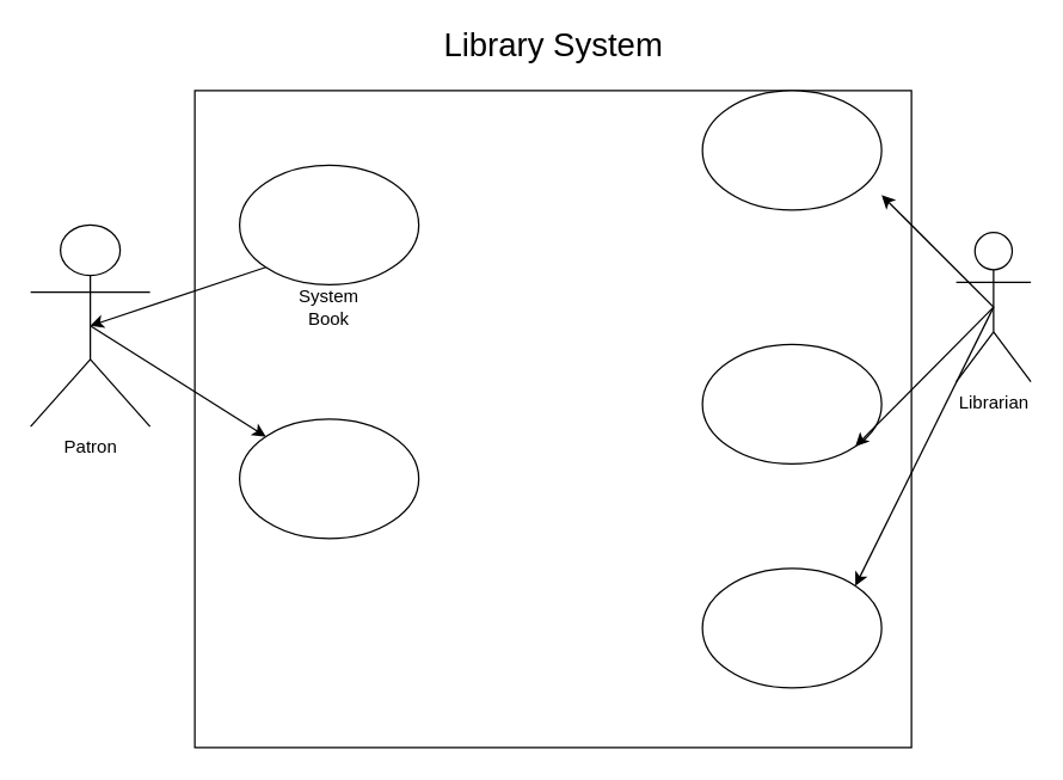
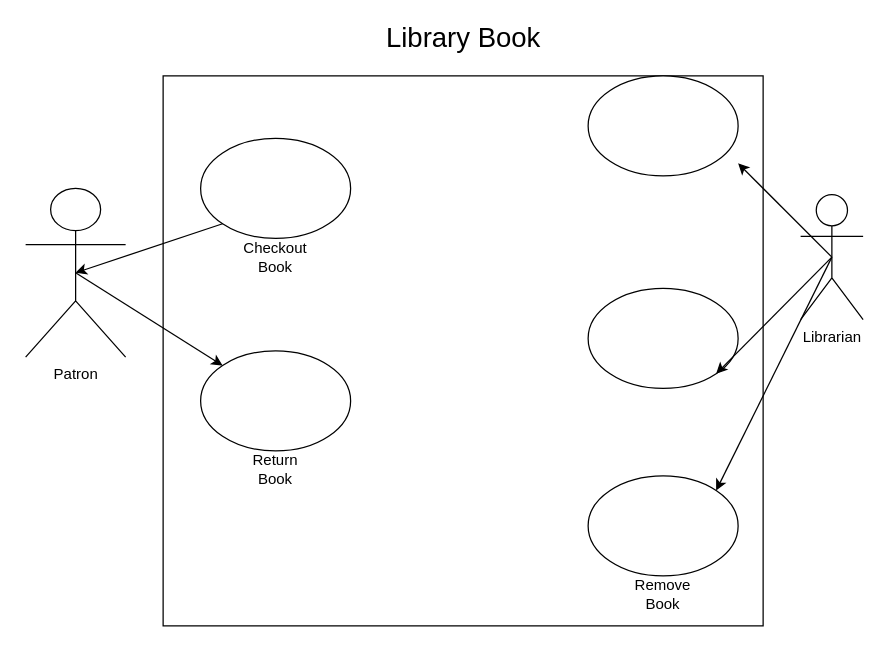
- <mxCell id="5" value="&lt;font style=&quot;font-size: 22px&quot;&gt;Library System&lt;/font&gt;" style="text;html=1;align=center;verticalAlign=middle;resizable=0;points=[];autosize=1;strokeColor=none;fillColor=none;" parent="1" vertex="1"><mxGeometry x="290" y="20" width="160" height="20" as="geometry" /></mxCell>
+ <mxCell id="5" value="&lt;font style=&quot;font-size: 22px&quot;&gt;Library Book&lt;/font&gt;" style="text;html=1;align=center;verticalAlign=middle;resizable=0;points=[];autosize=1;strokeColor=none;fillColor=none;" parent="1" vertex="1"><mxGeometry x="290" y="20" width="160" height="20" as="geometry" /></mxCell>
- <mxCell id="12" value="System Book" style="text;html=1;strokeColor=none;fillColor=none;align=center;verticalAlign=middle;whiteSpace=wrap;rounded=0;fontSize=12;" parent="1" vertex="1"><mxGeometry x="190" y="190" width="60" height="30" as="geometry" /></mxCell>
+ <mxCell id="12" value="Checkout Book" style="text;html=1;strokeColor=none;fillColor=none;align=center;verticalAlign=middle;whiteSpace=wrap;rounded=0;fontSize=12;" parent="1" vertex="1"><mxGeometry x="190" y="190" width="60" height="30" as="geometry" /></mxCell>
+ <mxCell id="14" value="Return Book" style="text;html=1;strokeColor=none;fillColor=none;align=center;verticalAlign=middle;whiteSpace=wrap;rounded=0;fontSize=12;" parent="1" vertex="1"><mxGeometry x="190" y="360" width="60" height="30" as="geometry" /></mxCell>
+ <mxCell id="8" value="Remove Book" style="text;html=1;strokeColor=none;fillColor=none;align=center;verticalAlign=middle;whiteSpace=wrap;rounded=0;fontSize=12;" parent="1" vertex="1"><mxGeometry x="500" y="460" width="60" height="30" as="geometry" /></mxCell>
